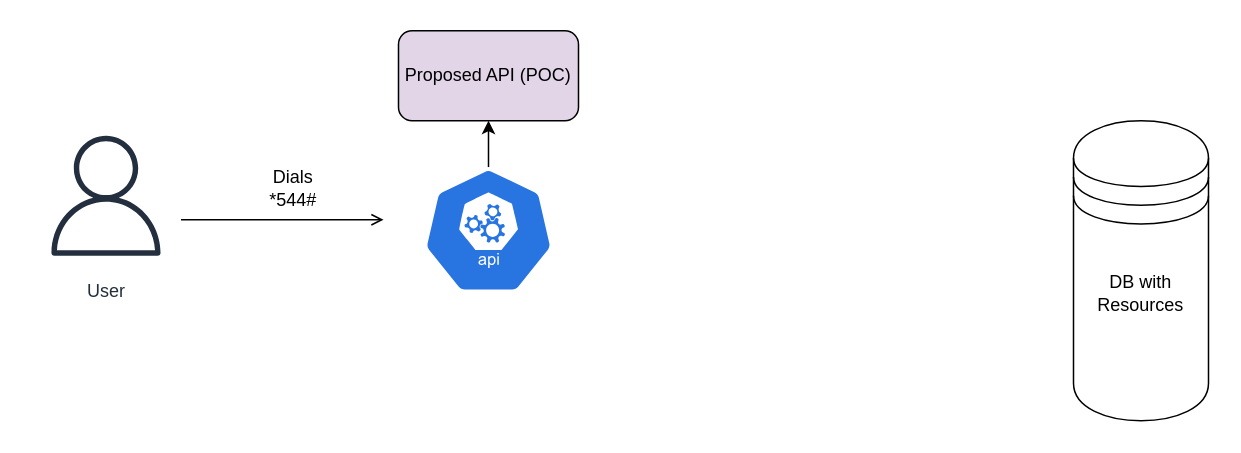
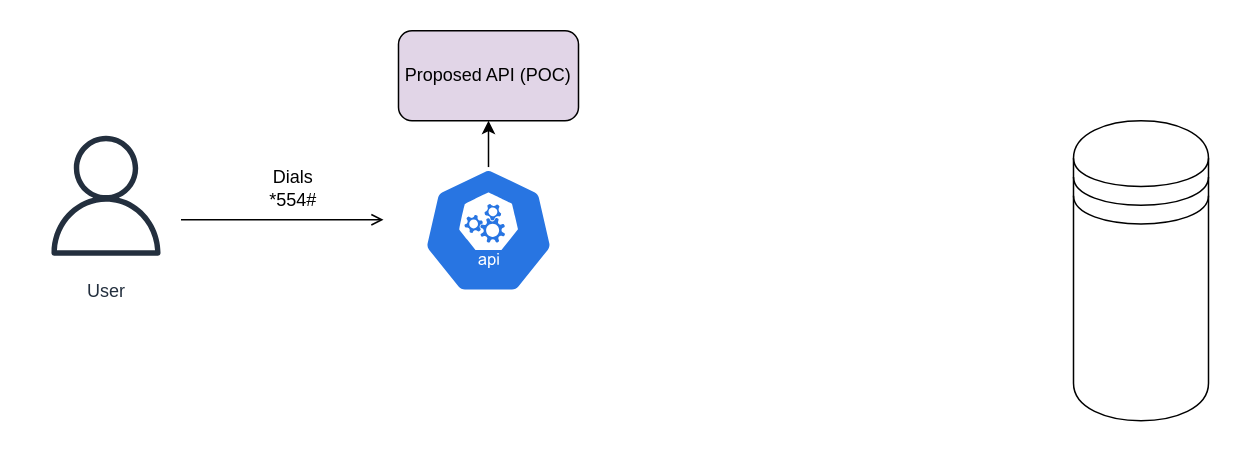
- <mxCell id="5" value="Dials *544#" style="text;html=1;strokeColor=none;fillColor=none;align=center;verticalAlign=middle;whiteSpace=wrap;rounded=0;" vertex="1" parent="1"><mxGeometry x="165" y="110" width="60" height="30" as="geometry" /></mxCell>
+ <mxCell id="5" value="Dials *554#" style="text;html=1;strokeColor=none;fillColor=none;align=center;verticalAlign=middle;whiteSpace=wrap;rounded=0;" vertex="1" parent="1"><mxGeometry x="165" y="110" width="60" height="30" as="geometry" /></mxCell>
- <mxCell id="6" value="DB with Resources" style="text;html=1;strokeColor=none;fillColor=none;align=center;verticalAlign=middle;whiteSpace=wrap;rounded=0;" vertex="1" parent="1"><mxGeometry x="730" y="180" width="60" height="30" as="geometry" /></mxCell>
